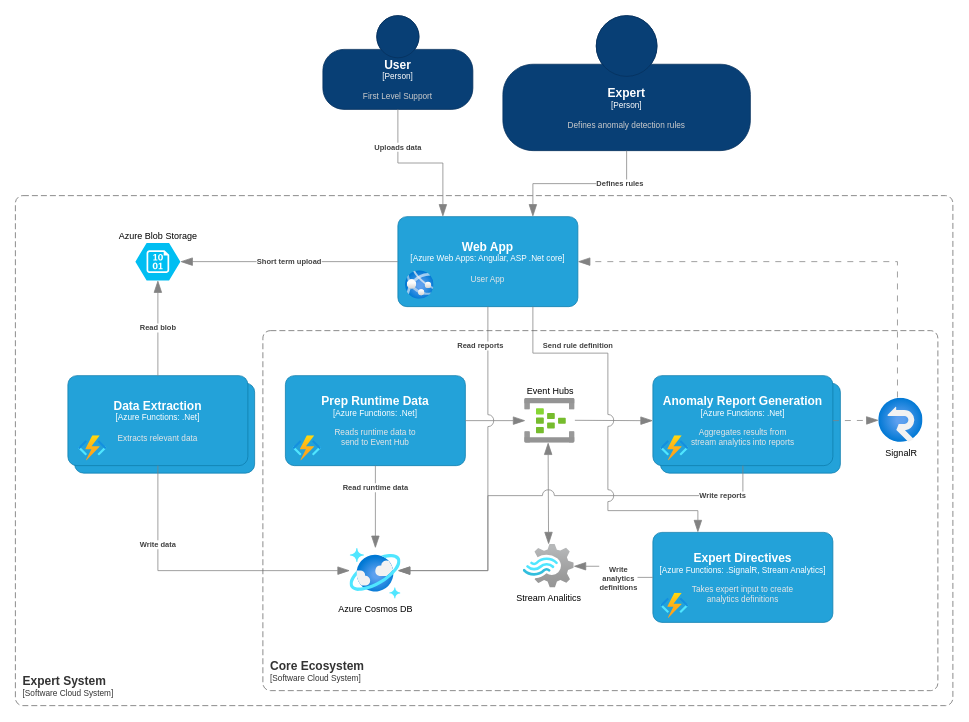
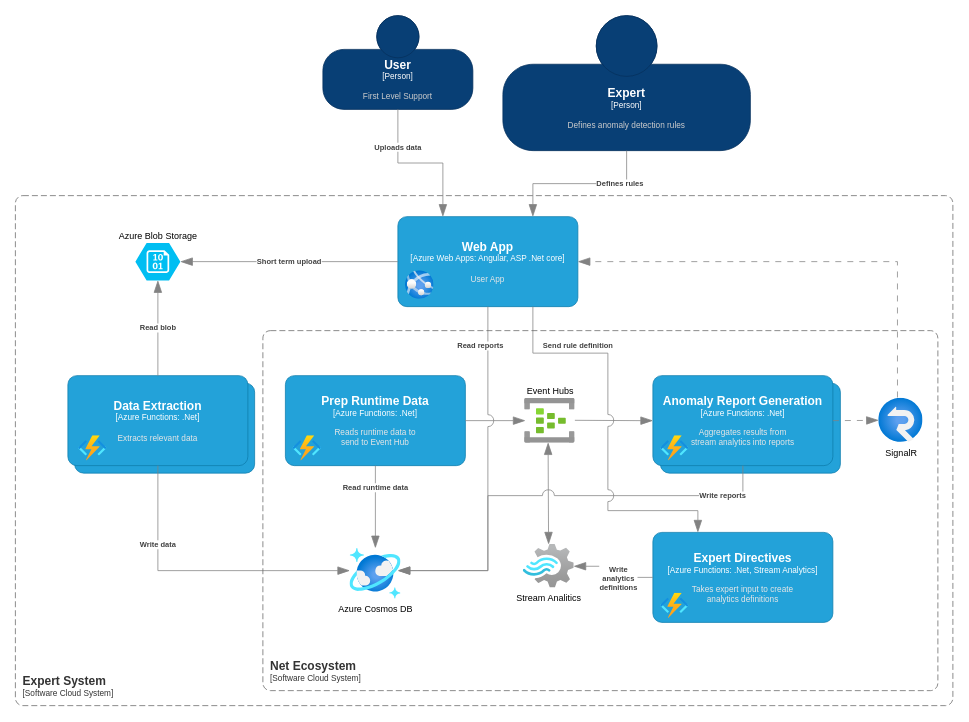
- <mxCell id="19" value="&lt;font style=&quot;font-size: 16px&quot;&gt;&lt;b&gt;Expert Directives&lt;/b&gt;&lt;/font&gt;&lt;div&gt;[Azure Functions: .SignalR, Stream Analytics]&lt;/div&gt;&lt;br&gt;&lt;div&gt;&lt;font style=&quot;font-size: 11px&quot;&gt;&lt;font color=&quot;#E6E6E6&quot;&gt;Takes expert input to create&#10;analytics definitions&lt;/font&gt;&lt;/div&gt;" style="rounded=1;whiteSpace=wrap;html=1;fontSize=11;labelBackgroundColor=none;fillColor=#23A2D9;fontColor=#ffffff;align=center;arcSize=10;strokeColor=#0E7DAD;metaEdit=1;resizable=0;points=[[0.25,0,0],[0.5,0,0],[0.75,0,0],[1,0.25,0],[1,0.5,0],[1,0.75,0],[0.75,1,0],[0.5,1,0],[0.25,1,0],[0,0.75,0],[0,0.5,0],[0,0.25,0]];" vertex="1" parent="1"><mxGeometry x="870" y="709" width="240" height="120" as="geometry" /></mxCell>
+ <mxCell id="19" value="&lt;font style=&quot;font-size: 16px&quot;&gt;&lt;b&gt;Expert Directives&lt;/b&gt;&lt;/font&gt;&lt;div&gt;[Azure Functions: .Net, Stream Analytics]&lt;/div&gt;&lt;br&gt;&lt;div&gt;&lt;font style=&quot;font-size: 11px&quot;&gt;&lt;font color=&quot;#E6E6E6&quot;&gt;Takes expert input to create&#10;analytics definitions&lt;/font&gt;&lt;/div&gt;" style="rounded=1;whiteSpace=wrap;html=1;fontSize=11;labelBackgroundColor=none;fillColor=#23A2D9;fontColor=#ffffff;align=center;arcSize=10;strokeColor=#0E7DAD;metaEdit=1;resizable=0;points=[[0.25,0,0],[0.5,0,0],[0.75,0,0],[1,0.25,0],[1,0.5,0],[1,0.75,0],[0.75,1,0],[0.5,1,0],[0.25,1,0],[0,0.75,0],[0,0.5,0],[0,0.25,0]];" vertex="1" parent="1"><mxGeometry x="870" y="709" width="240" height="120" as="geometry" /></mxCell>
- <mxCell id="37" value="&lt;font style=&quot;font-size: 16px&quot;&gt;&lt;b&gt;&lt;div style=&quot;text-align: left&quot;&gt;Core Ecosystem&lt;/div&gt;&lt;/b&gt;&lt;/font&gt;&lt;div style=&quot;text-align: left&quot;&gt;[Software Cloud System]&lt;/div&gt;" style="rounded=1;fontSize=11;whiteSpace=wrap;html=1;dashed=1;arcSize=20;fillColor=none;strokeColor=#666666;fontColor=#333333;labelBackgroundColor=none;align=left;verticalAlign=bottom;labelBorderColor=none;spacingTop=0;spacing=10;dashPattern=8 4;metaEdit=1;rotatable=0;perimeter=rectanglePerimeter;noLabel=0;labelPadding=0;allowArrows=0;connectable=0;expand=0;recursiveResize=0;editable=1;pointerEvents=0;absoluteArcSize=1;points=[[0.25,0,0],[0.5,0,0],[0.75,0,0],[1,0.25,0],[1,0.5,0],[1,0.75,0],[0.75,1,0],[0.5,1,0],[0.25,1,0],[0,0.75,0],[0,0.5,0],[0,0.25,0]];" vertex="1" parent="1"><mxGeometry x="350" y="440" width="900" height="480" as="geometry" /></mxCell>
+ <mxCell id="37" value="&lt;font style=&quot;font-size: 16px&quot;&gt;&lt;b&gt;&lt;div style=&quot;text-align: left&quot;&gt;Net Ecosystem&lt;/div&gt;&lt;/b&gt;&lt;/font&gt;&lt;div style=&quot;text-align: left&quot;&gt;[Software Cloud System]&lt;/div&gt;" style="rounded=1;fontSize=11;whiteSpace=wrap;html=1;dashed=1;arcSize=20;fillColor=none;strokeColor=#666666;fontColor=#333333;labelBackgroundColor=none;align=left;verticalAlign=bottom;labelBorderColor=none;spacingTop=0;spacing=10;dashPattern=8 4;metaEdit=1;rotatable=0;perimeter=rectanglePerimeter;noLabel=0;labelPadding=0;allowArrows=0;connectable=0;expand=0;recursiveResize=0;editable=1;pointerEvents=0;absoluteArcSize=1;points=[[0.25,0,0],[0.5,0,0],[0.75,0,0],[1,0.25,0],[1,0.5,0],[1,0.75,0],[0.75,1,0],[0.5,1,0],[0.25,1,0],[0,0.75,0],[0,0.5,0],[0,0.25,0]];" vertex="1" parent="1"><mxGeometry x="350" y="440" width="900" height="480" as="geometry" /></mxCell>
